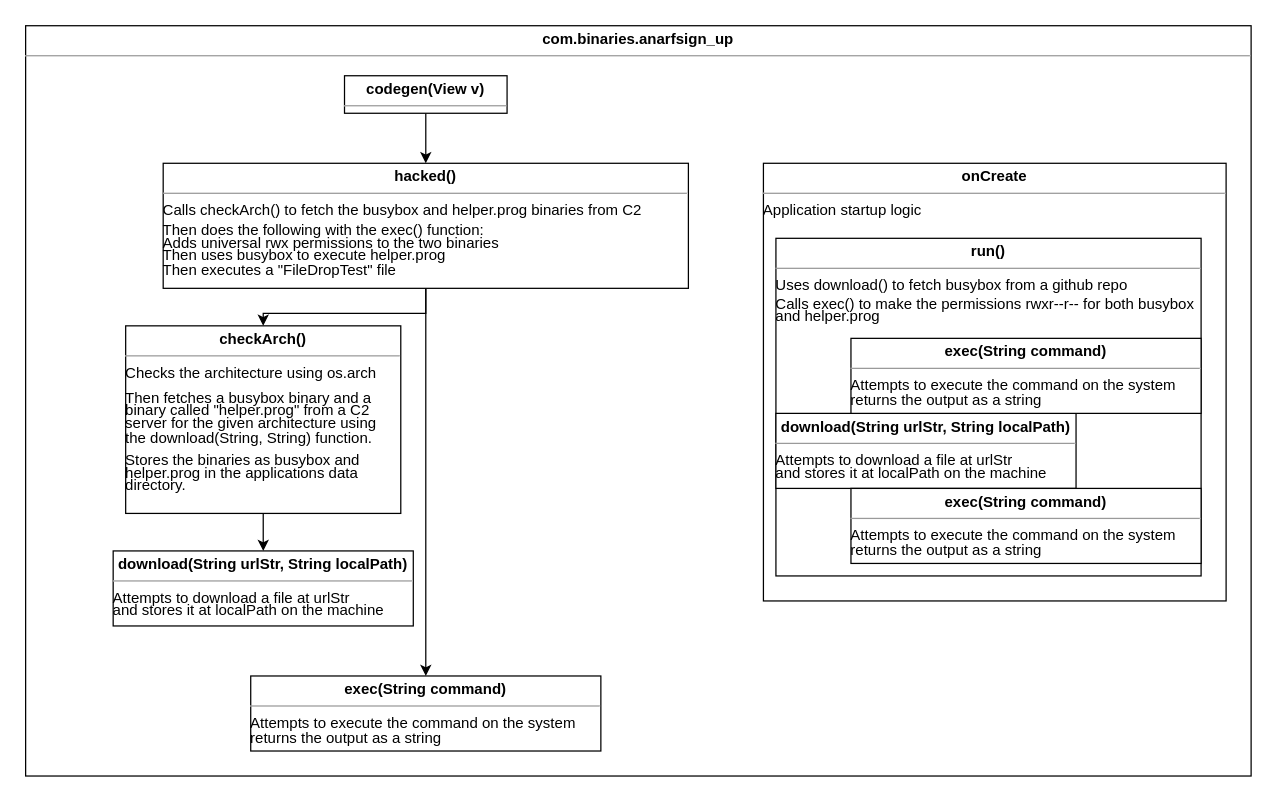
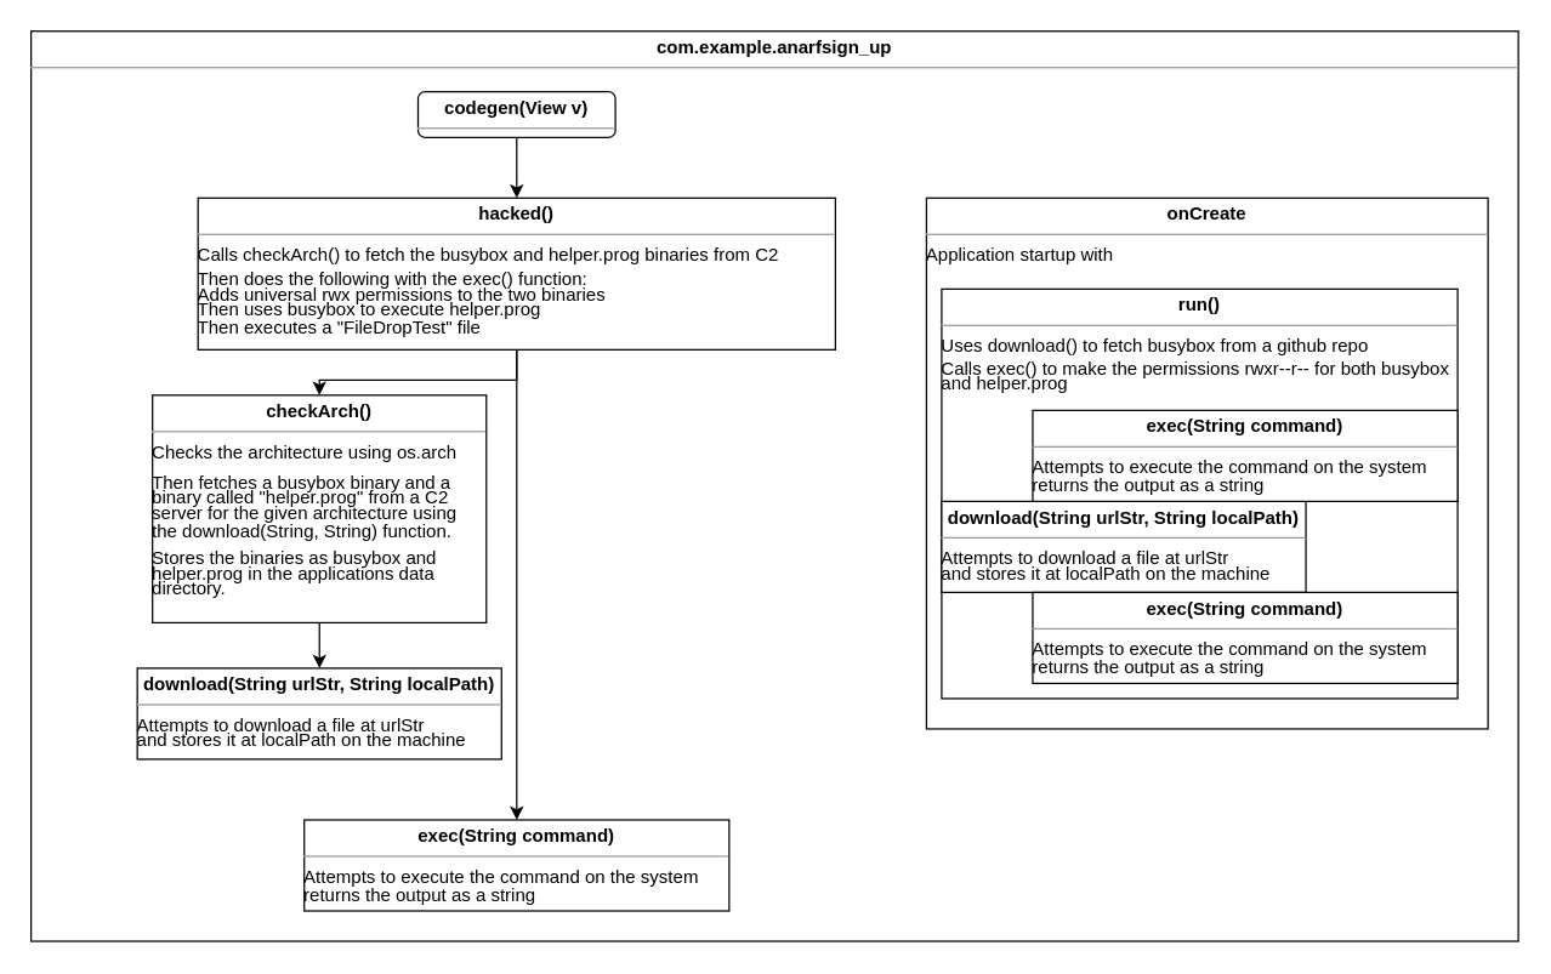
- <mxCell id="2" value="&lt;p style=&quot;margin: 0px ; margin-top: 4px ; text-align: center&quot;&gt;&lt;b&gt;com.binaries.anarfsign_up&lt;/b&gt;&lt;/p&gt;&lt;hr size=&quot;1&quot;&gt;&lt;div style=&quot;height: 2px&quot;&gt;&lt;/div&gt;" style="verticalAlign=top;align=left;overflow=fill;fontSize=12;fontFamily=Helvetica;html=1;" vertex="1" parent="1"><mxGeometry x="20" y="20" width="980" height="600" as="geometry" /></mxCell>
+ <mxCell id="2" value="&lt;p style=&quot;margin: 0px ; margin-top: 4px ; text-align: center&quot;&gt;&lt;b&gt;com.example.anarfsign_up&lt;/b&gt;&lt;/p&gt;&lt;hr size=&quot;1&quot;&gt;&lt;div style=&quot;height: 2px&quot;&gt;&lt;/div&gt;" style="verticalAlign=top;align=left;overflow=fill;fontSize=12;fontFamily=Helvetica;html=1;" vertex="1" parent="1"><mxGeometry x="20" y="20" width="980" height="600" as="geometry" /></mxCell>
- <mxCell id="6" value="&lt;p style=&quot;margin: 0px ; margin-top: 4px ; text-align: center&quot;&gt;&lt;b&gt;codegen(View v)&lt;/b&gt;&lt;/p&gt;&lt;hr size=&quot;1&quot;&gt;&lt;div style=&quot;height: 2px&quot;&gt;&lt;/div&gt;" style="verticalAlign=top;align=left;overflow=fill;fontSize=12;fontFamily=Helvetica;html=1;" vertex="1" parent="1"><mxGeometry x="275" y="60" width="130" height="30" as="geometry" /></mxCell>
+ <mxCell id="6" value="&lt;p style=&quot;margin: 0px ; margin-top: 4px ; text-align: center&quot;&gt;&lt;b&gt;codegen(View v)&lt;/b&gt;&lt;/p&gt;&lt;hr size=&quot;1&quot;&gt;&lt;div style=&quot;height: 2px&quot;&gt;&lt;/div&gt;" style="verticalAlign=top;align=left;overflow=fill;fontSize=12;fontFamily=Helvetica;html=1;rounded=1;" vertex="1" parent="1"><mxGeometry x="275" y="60" width="130" height="30" as="geometry" /></mxCell>
- <mxCell id="12" value="&lt;p style=&quot;margin: 0px ; margin-top: 4px ; text-align: center&quot;&gt;&lt;b&gt;onCreate&lt;/b&gt;&lt;/p&gt;&lt;hr size=&quot;1&quot;&gt;&lt;div style=&quot;height: 2px&quot;&gt;Application startup logic&lt;/div&gt;" style="verticalAlign=top;align=left;overflow=fill;fontSize=12;fontFamily=Helvetica;html=1;" vertex="1" parent="1"><mxGeometry x="610" y="130" width="370" height="350" as="geometry" /></mxCell>
+ <mxCell id="12" value="&lt;p style=&quot;margin: 0px ; margin-top: 4px ; text-align: center&quot;&gt;&lt;b&gt;onCreate&lt;/b&gt;&lt;/p&gt;&lt;hr size=&quot;1&quot;&gt;&lt;div style=&quot;height: 2px&quot;&gt;Application startup with&lt;/div&gt;" style="verticalAlign=top;align=left;overflow=fill;fontSize=12;fontFamily=Helvetica;html=1;" vertex="1" parent="1"><mxGeometry x="610" y="130" width="370" height="350" as="geometry" /></mxCell>
